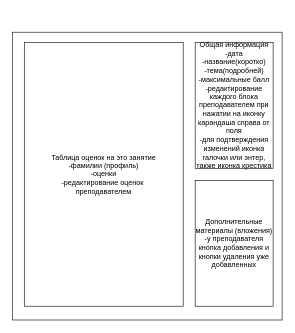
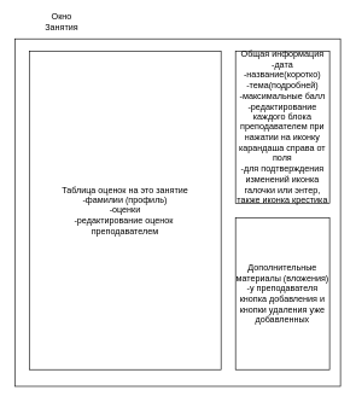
+ <mxCell id="3" value="Окно Занятия" style="text;html=1;strokeColor=none;fillColor=none;align=center;verticalAlign=middle;whiteSpace=wrap;rounded=0;" vertex="1" parent="1"><mxGeometry x="65" y="20" width="40" height="20" as="geometry" /></mxCell>
